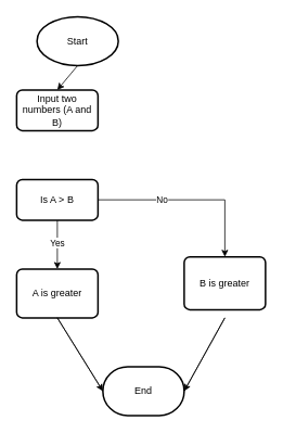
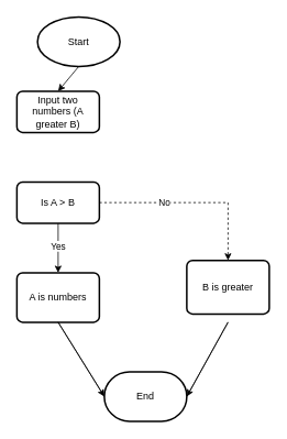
- <mxCell id="9" value="&lt;div&gt;Input two numbers (A and B)&lt;/div&gt;" style="rounded=1;whiteSpace=wrap;html=1;absoluteArcSize=1;arcSize=14;strokeWidth=2;" vertex="1" parent="1"><mxGeometry x="20" y="110" width="100" height="50" as="geometry" /></mxCell>
+ <mxCell id="9" value="&lt;div&gt;Input two numbers (A greater B)&lt;/div&gt;" style="rounded=1;whiteSpace=wrap;html=1;absoluteArcSize=1;arcSize=14;strokeWidth=2;" vertex="1" parent="1"><mxGeometry x="20" y="110" width="100" height="50" as="geometry" /></mxCell>
- <mxCell id="13" value="" style="edgeStyle=orthogonalEdgeStyle;rounded=0;orthogonalLoop=1;jettySize=auto;html=1;entryX=0.5;entryY=0;entryDx=0;entryDy=0;exitX=1;exitY=0.5;exitDx=0;exitDy=0;entryPerimeter=0;" edge="1" parent="1" source="12" target="15"><mxGeometry x="-0.267" relative="1" as="geometry"><mxPoint x="120" y="245" as="sourcePoint" /><mxPoint x="86" y="500" as="targetPoint" /><Array as="points" /><mxPoint as="offset" /></mxGeometry></mxCell>
+ <mxCell id="13" value="" style="edgeStyle=orthogonalEdgeStyle;rounded=0;orthogonalLoop=1;jettySize=auto;html=1;entryX=0.5;entryY=0;entryDx=0;entryDy=0;exitX=1;exitY=0.5;exitDx=0;exitDy=0;entryPerimeter=0;dashed=1;" edge="1" parent="1" source="12" target="15"><mxGeometry x="-0.267" relative="1" as="geometry"><mxPoint x="120" y="245" as="sourcePoint" /><mxPoint x="86" y="500" as="targetPoint" /><Array as="points" /><mxPoint as="offset" /></mxGeometry></mxCell>
- <mxCell id="7" value="A is greater" style="rounded=1;whiteSpace=wrap;html=1;absoluteArcSize=1;arcSize=14;strokeWidth=2;" vertex="1" parent="1"><mxGeometry x="20" y="330" width="100" height="60" as="geometry" /></mxCell>
+ <mxCell id="7" value="A is numbers" style="rounded=1;whiteSpace=wrap;html=1;absoluteArcSize=1;arcSize=14;strokeWidth=2;" vertex="1" parent="1"><mxGeometry x="20" y="330" width="100" height="60" as="geometry" /></mxCell>
